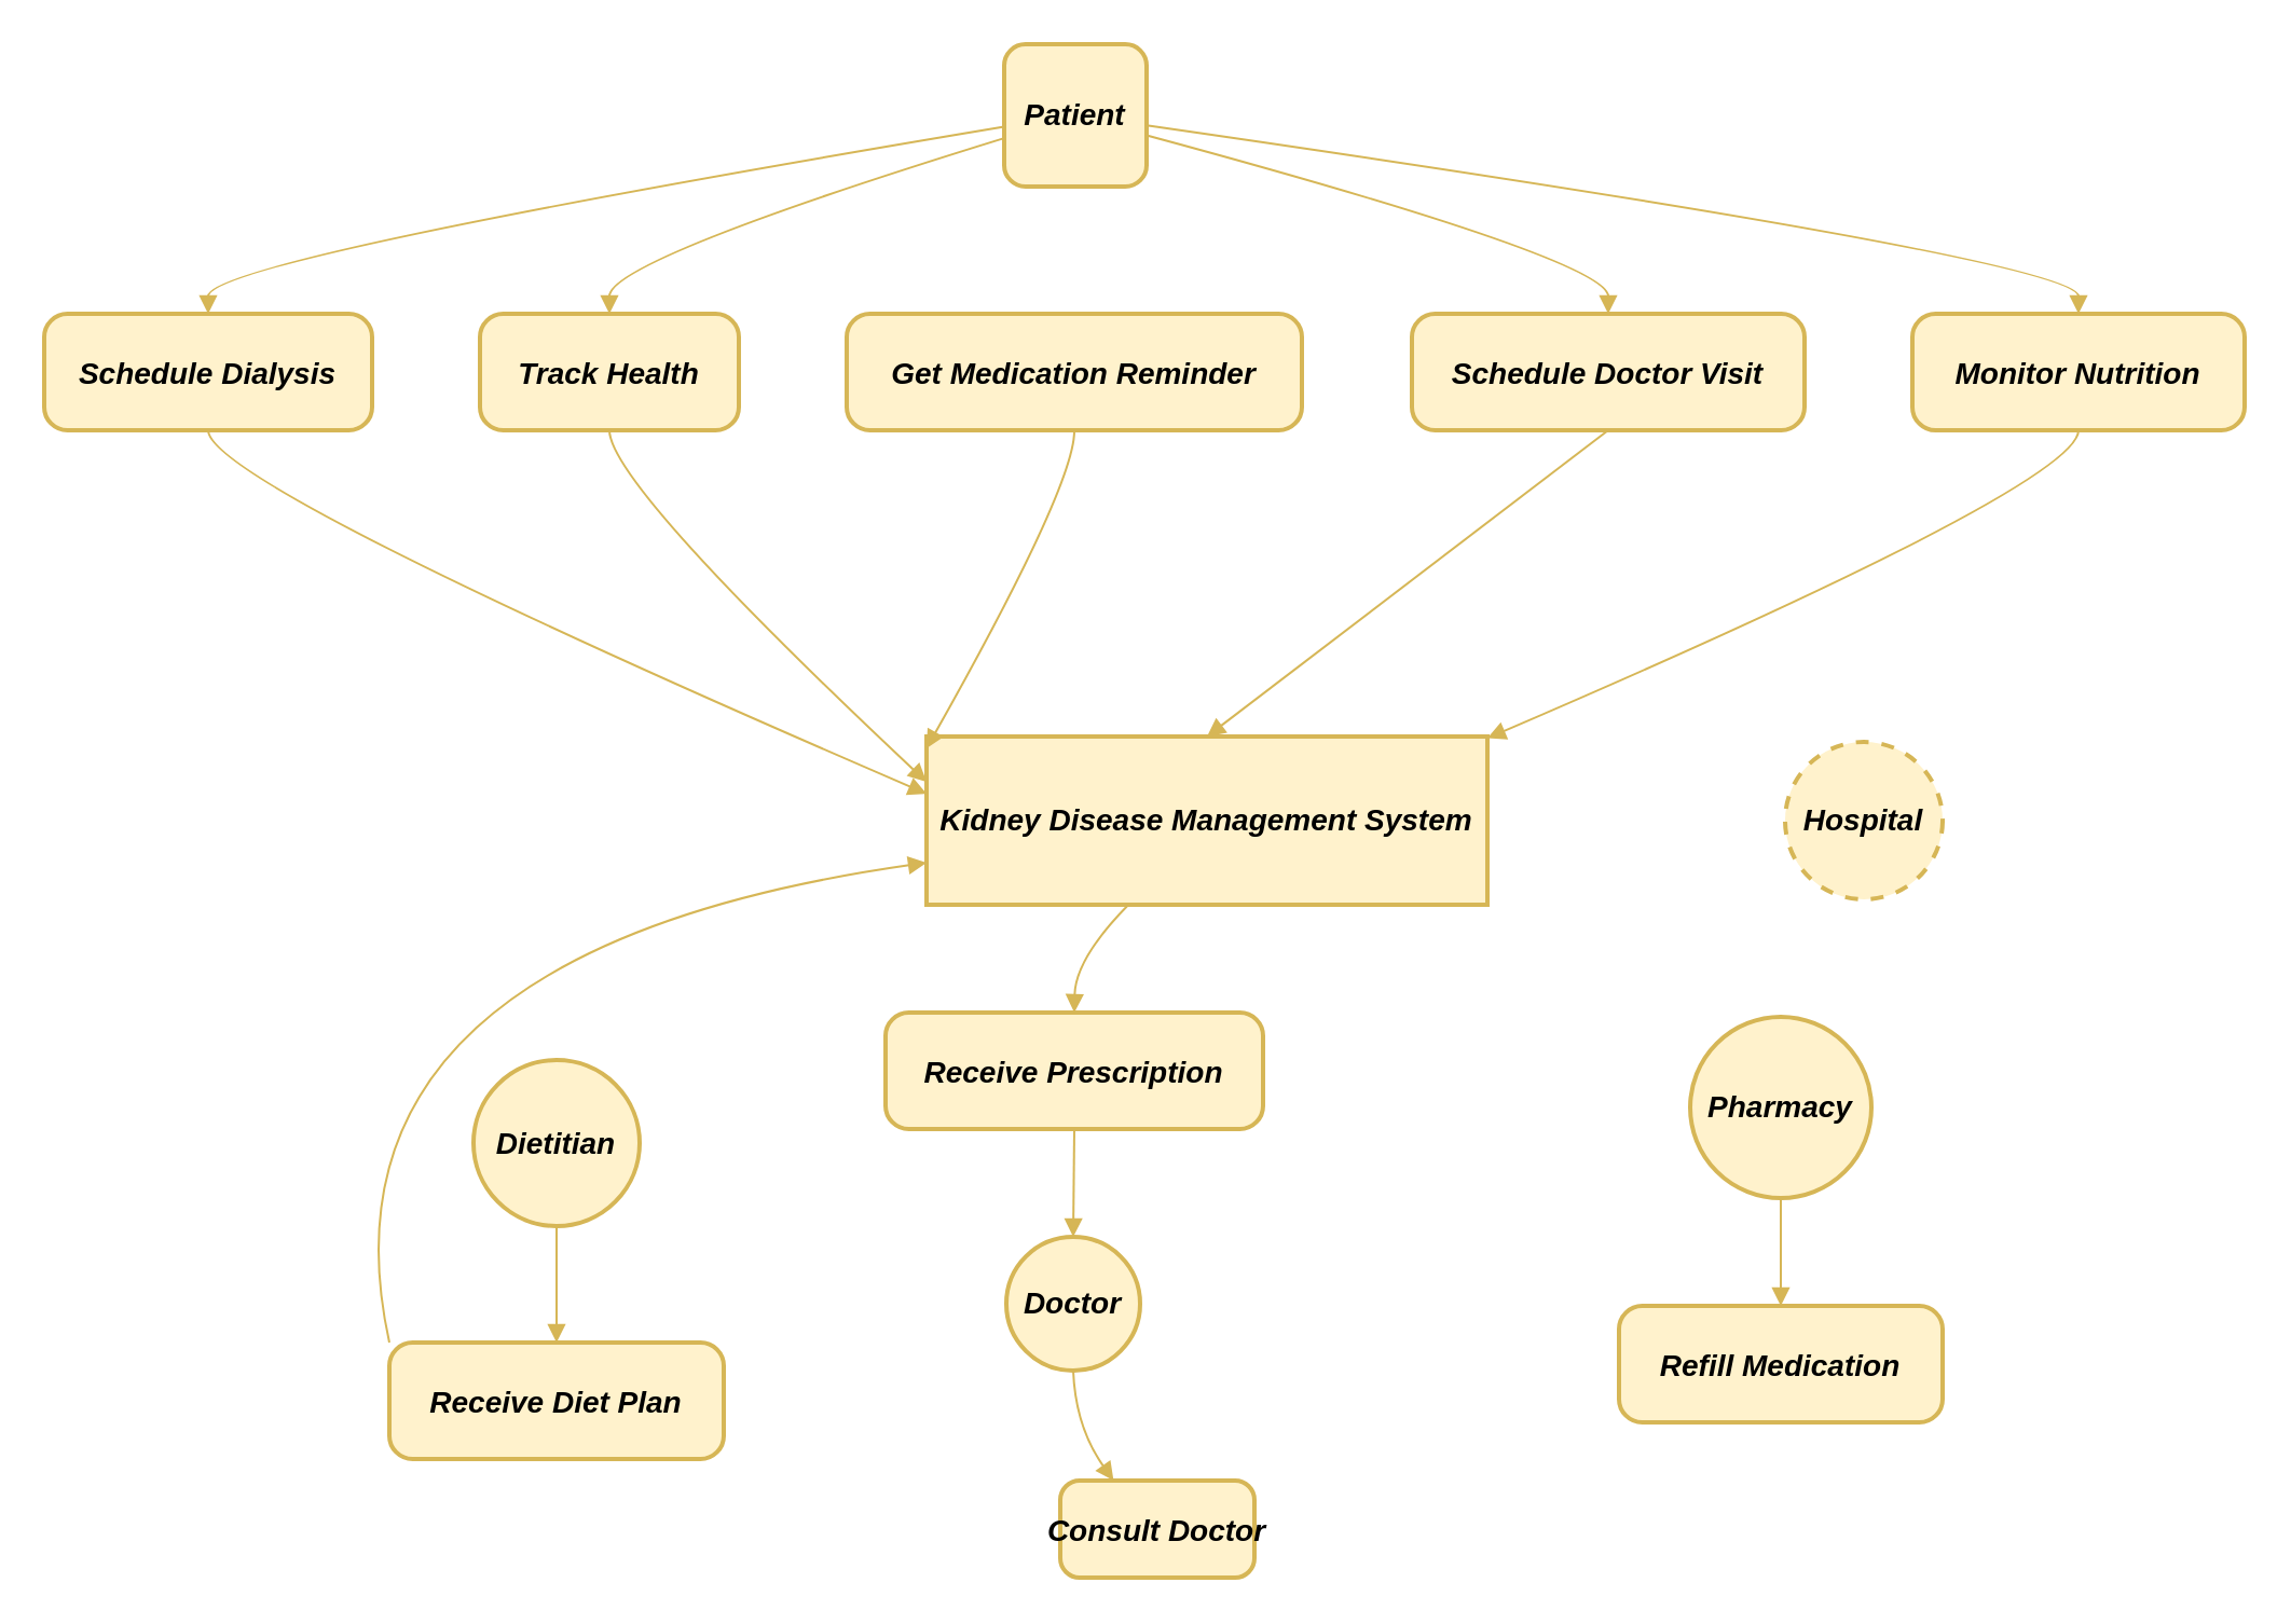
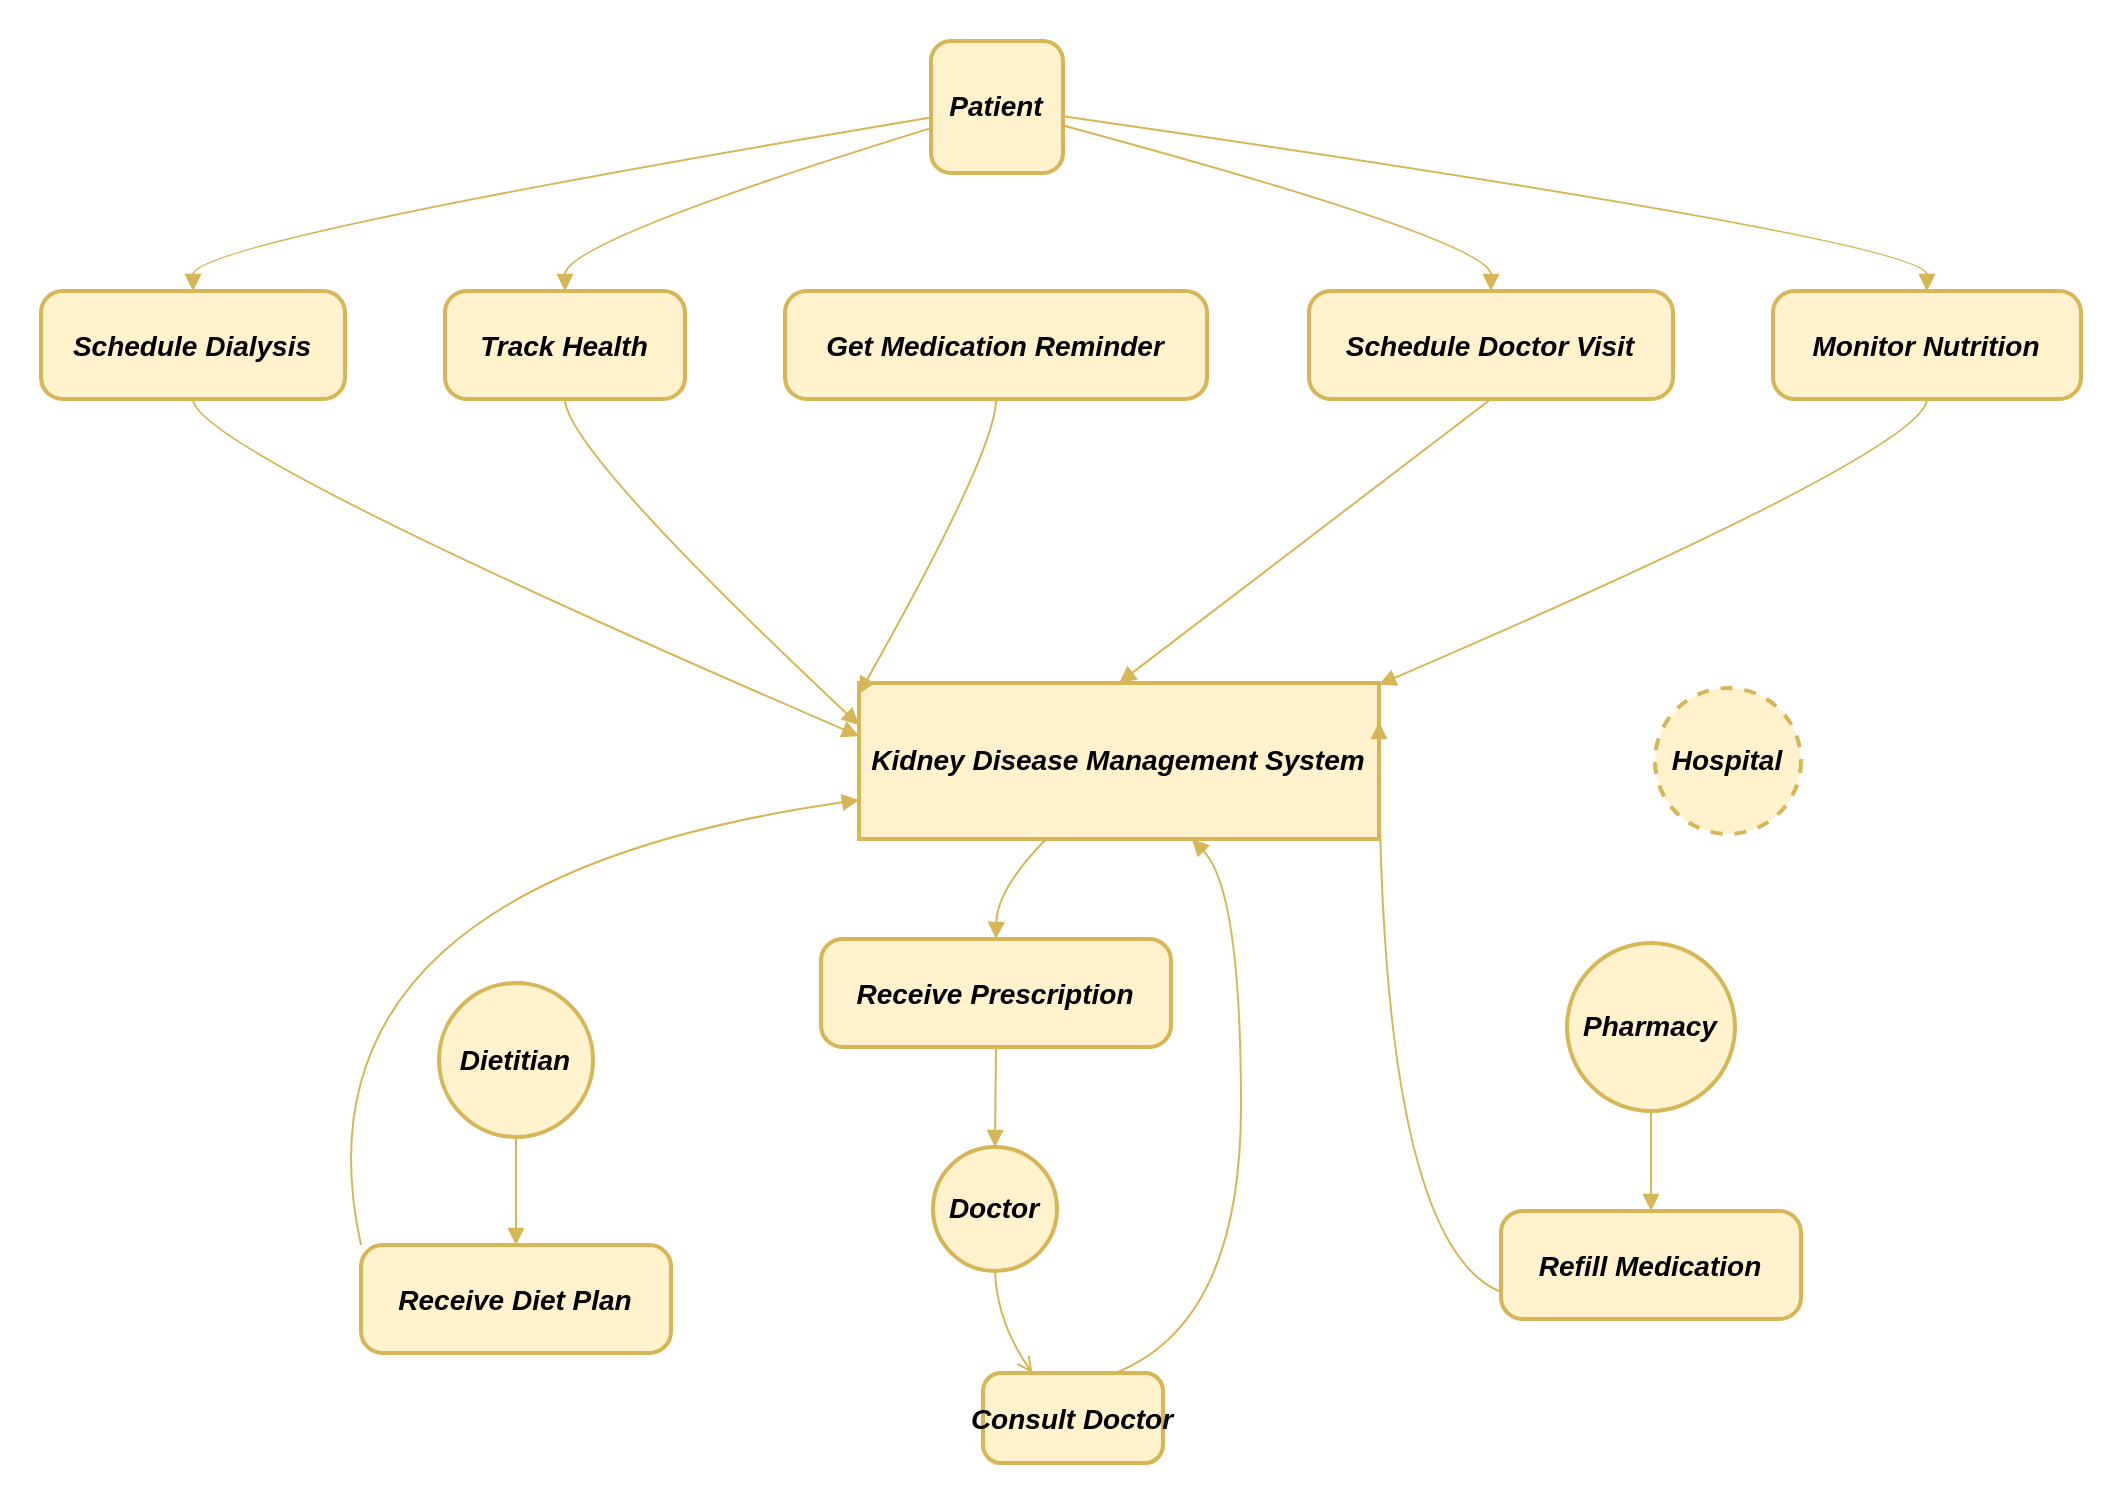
+ <mxCell id="29" value="" style="curved=1;startArrow=none;endArrow=block;exitX=0;exitY=0.75;entryX=1;entryY=0.25;rounded=0;exitDx=0;exitDy=0;fillColor=#fff2cc;strokeColor=#d6b656;fontSize=14;fontStyle=3" edge="1" parent="1" source="13" target="7"><mxGeometry relative="1" as="geometry"><Array as="points"><mxPoint x="689" y="621" /></Array></mxGeometry></mxCell>
+ <mxCell id="25" value="" style="curved=1;startArrow=none;endArrow=block;exitX=0.74;exitY=-0.01;entryX=0.64;entryY=1;rounded=0;fillColor=#fff2cc;strokeColor=#d6b656;fontSize=14;fontStyle=3" edge="1" parent="1" source="11" target="7"><mxGeometry relative="1" as="geometry"><Array as="points"><mxPoint x="620" y="661" /><mxPoint x="620" y="444" /></Array></mxGeometry></mxCell>
- <mxCell id="24" value="" style="curved=1;startArrow=none;endArrow=block;exitX=0.51;exitY=1.01;entryX=0.27;entryY=-0.01;rounded=0;fillColor=#fff2cc;strokeColor=#d6b656;fontSize=14;fontStyle=3" edge="1" parent="1" source="3" target="11"><mxGeometry relative="1" as="geometry"><Array as="points"><mxPoint x="498" y="661" /></Array></mxGeometry></mxCell>
+ <mxCell id="24" value="" style="curved=1;startArrow=none;endArrow=open;exitX=0.51;exitY=1.01;entryX=0.27;entryY=-0.01;rounded=0;fillColor=#fff2cc;strokeColor=#d6b656;fontSize=14;fontStyle=3;" edge="1" parent="1" source="3" target="11"><mxGeometry relative="1" as="geometry"><Array as="points"><mxPoint x="498" y="661" /></Array></mxGeometry></mxCell>
